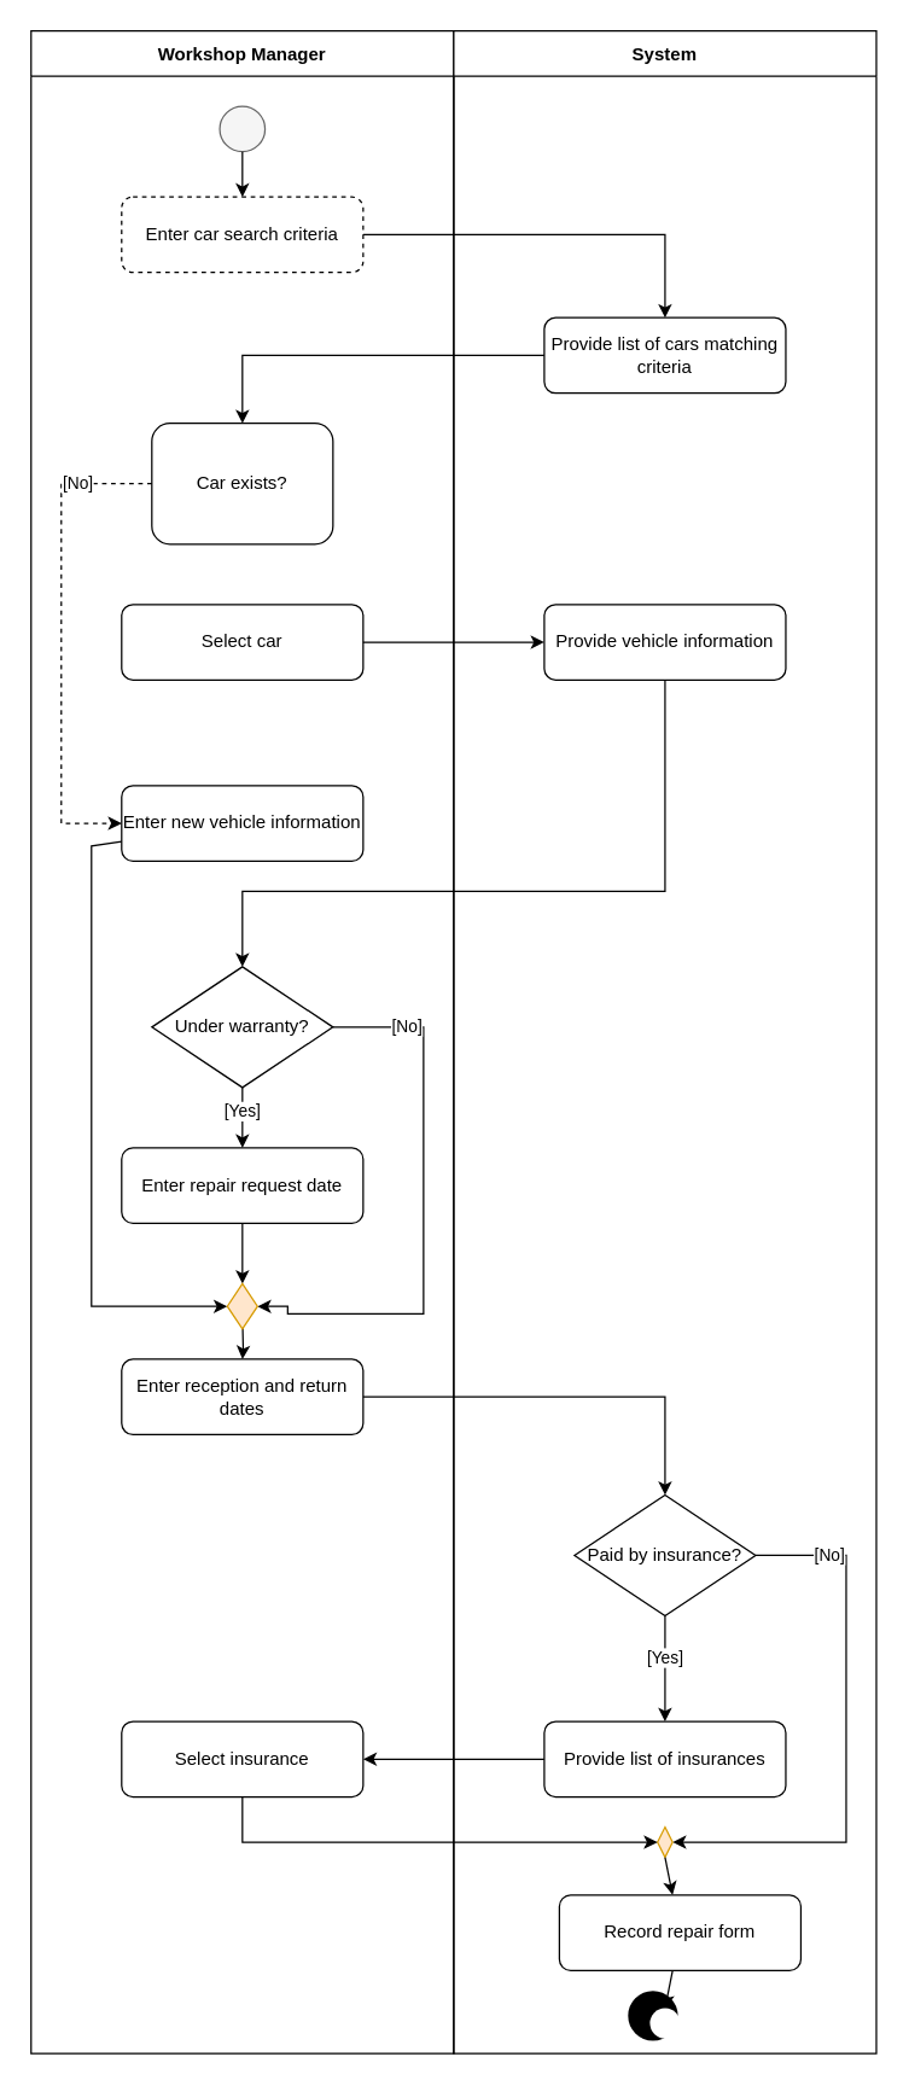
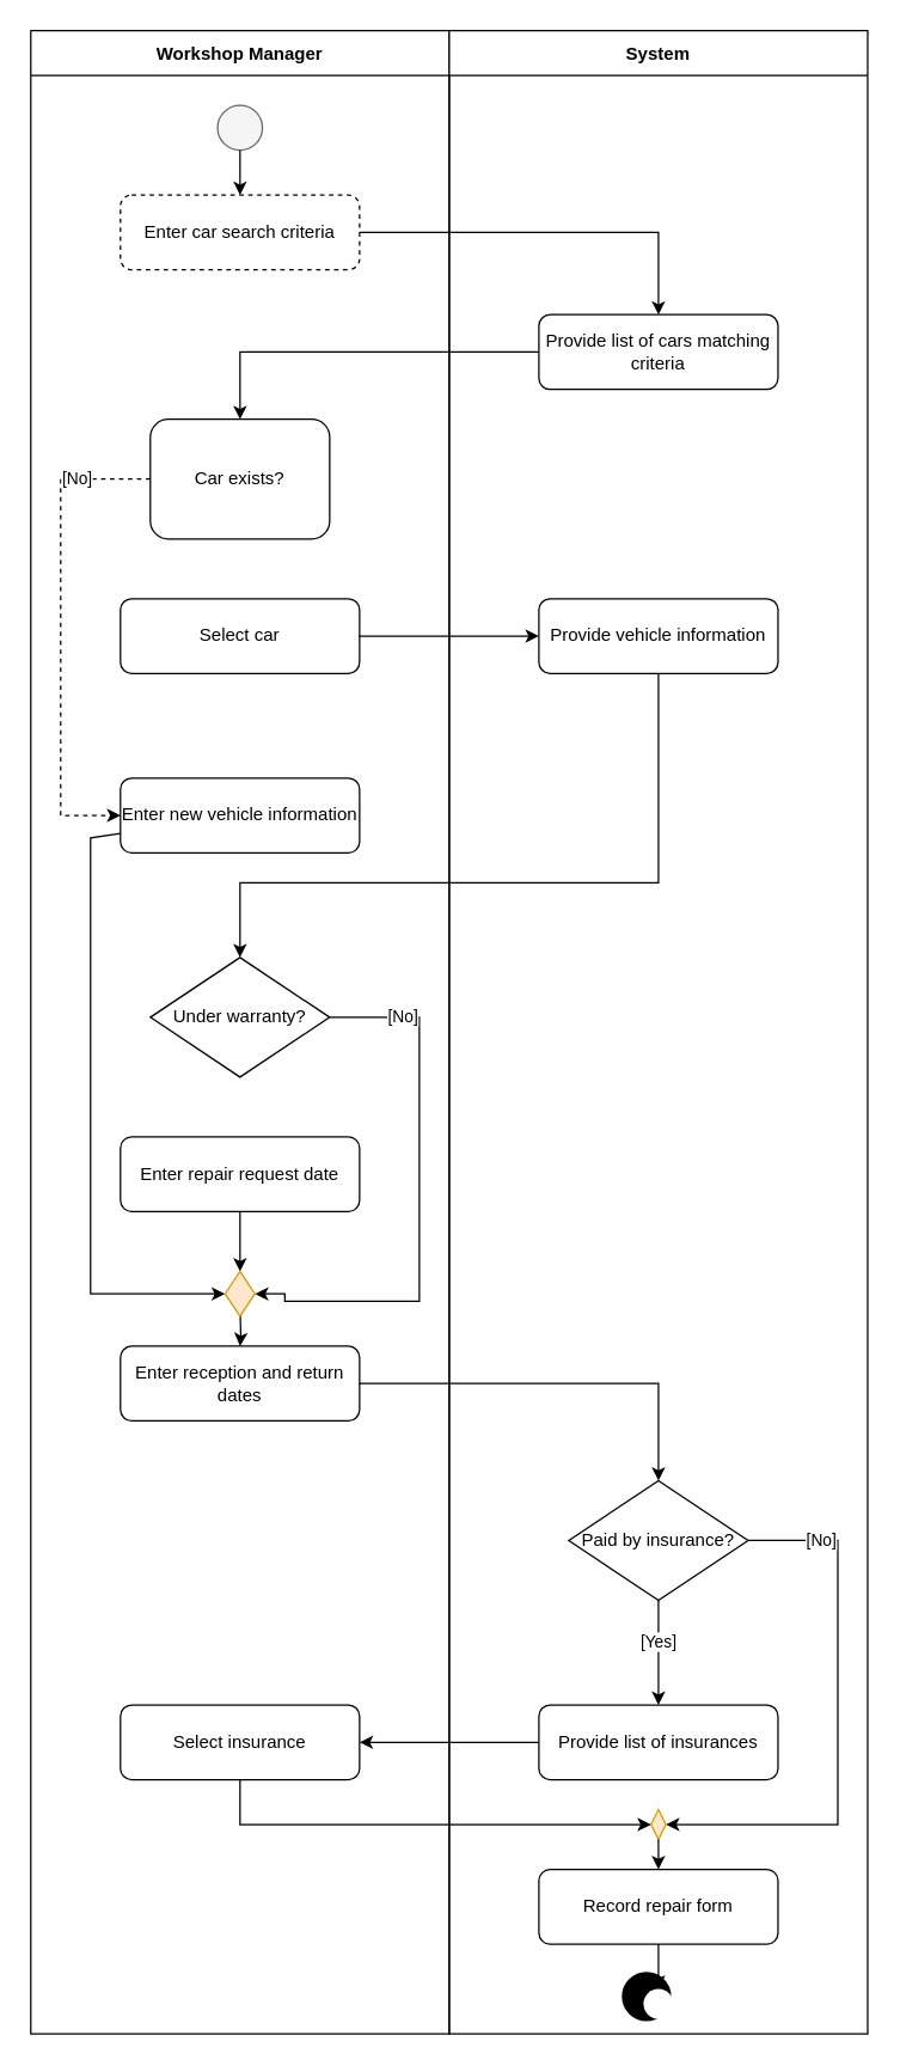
- <mxCell id="12" value="[Yes]" style="edgeStyle=orthogonalEdgeStyle;rounded=0;orthogonalLoop=1;jettySize=auto;html=1;endArrow=classic;endFill=1;" parent="2" source="10" target="11" edge="1"><mxGeometry x="-0.2" relative="1" as="geometry"><mxPoint as="offset" /></mxGeometry></mxCell>
- <mxCell id="27" value="Record repair form" style="rounded=1;whiteSpace=wrap;html=1;" parent="20" vertex="1"><mxGeometry x="70" y="1235" width="160" height="50" as="geometry" /></mxCell>
+ <mxCell id="27" value="Record repair form" style="rounded=1;whiteSpace=wrap;html=1;" parent="20" vertex="1"><mxGeometry x="60" y="1230" width="160" height="50" as="geometry" /></mxCell>
